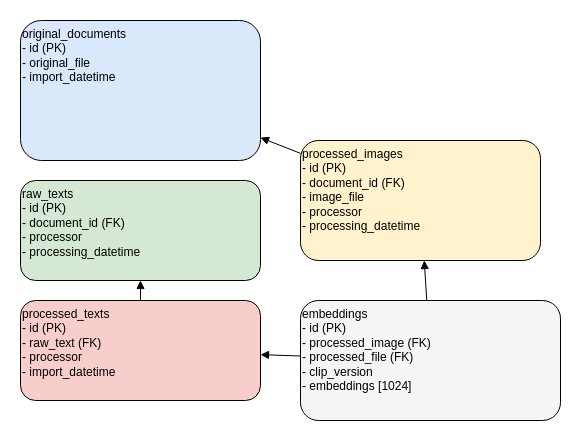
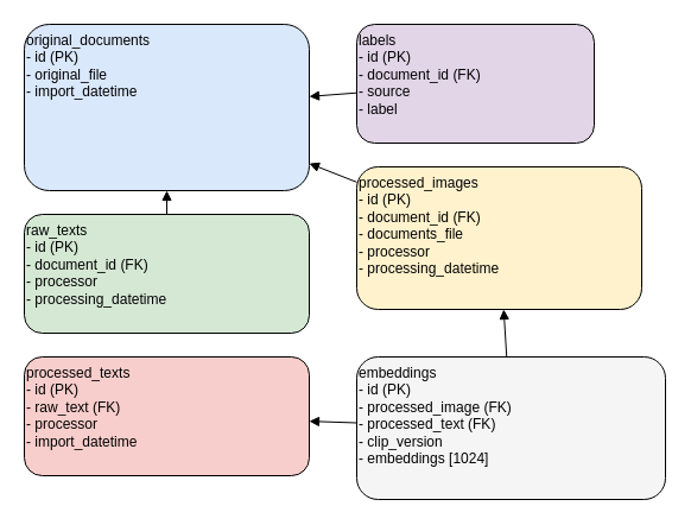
+ <mxCell id="3" value="labels&#10;- id (PK)&#10;- document_id (FK)&#10;- source&#10;- label" style="shape=rectangle;whiteSpace=wrap;html=1;rounded=1;fillColor=#e1d5e7;align=left;verticalAlign=top;fontSize=12;" parent="1" vertex="1"><mxGeometry x="300" y="20" width="200" height="100" as="geometry" /></mxCell>
+ <mxCell id="8" style="endArrow=block;endFill=1;" parent="1" source="3" target="2" edge="1"><mxGeometry relative="1" as="geometry" /></mxCell>
+ <mxCell id="10" style="endArrow=block;endFill=1;" parent="1" source="5" target="2" edge="1"><mxGeometry relative="1" as="geometry" /></mxCell>
- <mxCell id="4" value="processed_images&#10;- id (PK)&#10;- document_id (FK)&#10;- image_file&#10;- processor&#10;- processing_datetime" style="shape=rectangle;whiteSpace=wrap;html=1;rounded=1;fillColor=#fff2cc;align=left;verticalAlign=top;fontSize=12;" parent="1" vertex="1"><mxGeometry x="300" y="140" width="240" height="120" as="geometry" /></mxCell>
+ <mxCell id="4" value="processed_images&#10;- id (PK)&#10;- document_id (FK)&#10;- documents_file&#10;- processor&#10;- processing_datetime" style="shape=rectangle;whiteSpace=wrap;html=1;rounded=1;fillColor=#fff2cc;align=left;verticalAlign=top;fontSize=12;" parent="1" vertex="1"><mxGeometry x="300" y="140" width="240" height="120" as="geometry" /></mxCell>
- <mxCell id="11" style="endArrow=block;endFill=1;" parent="1" source="6" target="5" edge="1"><mxGeometry relative="1" as="geometry" /></mxCell>
- <mxCell id="7" value="embeddings&#10;- id (PK)&#10;- processed_image (FK)&#10;- processed_file (FK)&#10;- clip_version&#10;- embeddings [1024]" style="shape=rectangle;whiteSpace=wrap;html=1;rounded=1;fillColor=#f5f5f5;align=left;verticalAlign=top;fontSize=12;" parent="1" vertex="1"><mxGeometry x="300" y="300" width="260" height="120" as="geometry" /></mxCell>
+ <mxCell id="7" value="embeddings&#10;- id (PK)&#10;- processed_image (FK)&#10;- processed_text (FK)&#10;- clip_version&#10;- embeddings [1024]" style="shape=rectangle;whiteSpace=wrap;html=1;rounded=1;fillColor=#f5f5f5;align=left;verticalAlign=top;fontSize=12;" parent="1" vertex="1"><mxGeometry x="300" y="300" width="260" height="120" as="geometry" /></mxCell>
